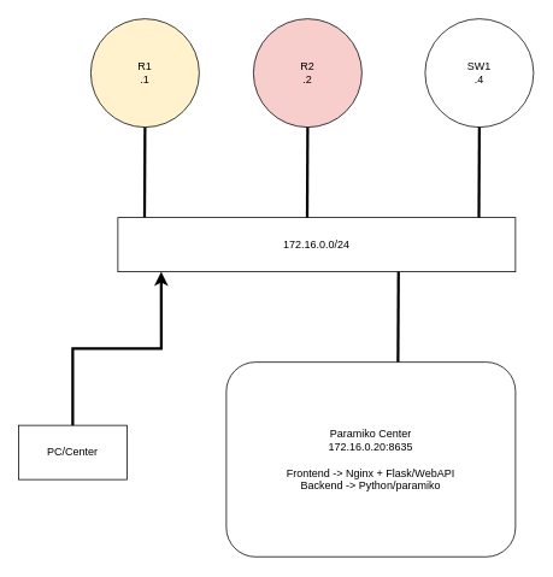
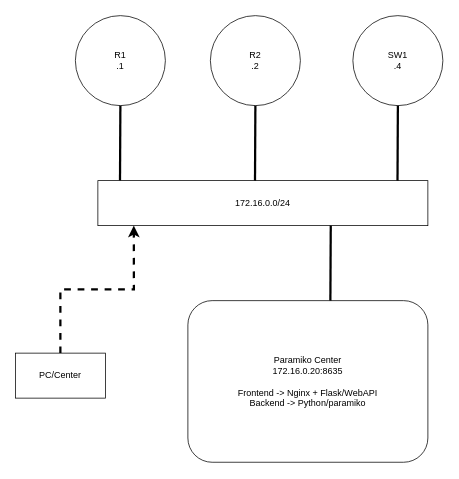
- <mxCell id="3" value="&lt;div&gt;R1&lt;/div&gt;&lt;div&gt;.1&lt;br&gt;&lt;/div&gt;" style="ellipse;whiteSpace=wrap;html=1;fillColor=#fff2cc;" vertex="1" parent="1"><mxGeometry x="100" y="20" width="120" height="120" as="geometry" /></mxCell>
+ <mxCell id="3" value="&lt;div&gt;R1&lt;/div&gt;&lt;div&gt;.1&lt;br&gt;&lt;/div&gt;" style="ellipse;whiteSpace=wrap;html=1;" vertex="1" parent="1"><mxGeometry x="100" y="20" width="120" height="120" as="geometry" /></mxCell>
- <mxCell id="5" value="&lt;div&gt;R2&lt;/div&gt;&lt;div&gt;.2&lt;/div&gt;" style="ellipse;whiteSpace=wrap;html=1;fillColor=#f8cecc;" vertex="1" parent="1"><mxGeometry x="280" y="20" width="120" height="120" as="geometry" /></mxCell>
+ <mxCell id="5" value="&lt;div&gt;R2&lt;/div&gt;&lt;div&gt;.2&lt;/div&gt;" style="ellipse;whiteSpace=wrap;html=1;" vertex="1" parent="1"><mxGeometry x="280" y="20" width="120" height="120" as="geometry" /></mxCell>
- <mxCell id="11" style="edgeStyle=orthogonalEdgeStyle;rounded=0;orthogonalLoop=1;jettySize=auto;html=1;exitX=0.5;exitY=0;exitDx=0;exitDy=0;entryX=0.109;entryY=1;entryDx=0;entryDy=0;entryPerimeter=0;strokeWidth=3;" edge="1" parent="1" source="12" target="7"><mxGeometry relative="1" as="geometry" /></mxCell>
+ <mxCell id="11" style="edgeStyle=orthogonalEdgeStyle;rounded=0;orthogonalLoop=1;jettySize=auto;html=1;exitX=0.5;exitY=0;exitDx=0;exitDy=0;entryX=0.109;entryY=1;entryDx=0;entryDy=0;entryPerimeter=0;strokeWidth=3;dashed=1;" edge="1" parent="1" source="12" target="7"><mxGeometry relative="1" as="geometry" /></mxCell>
